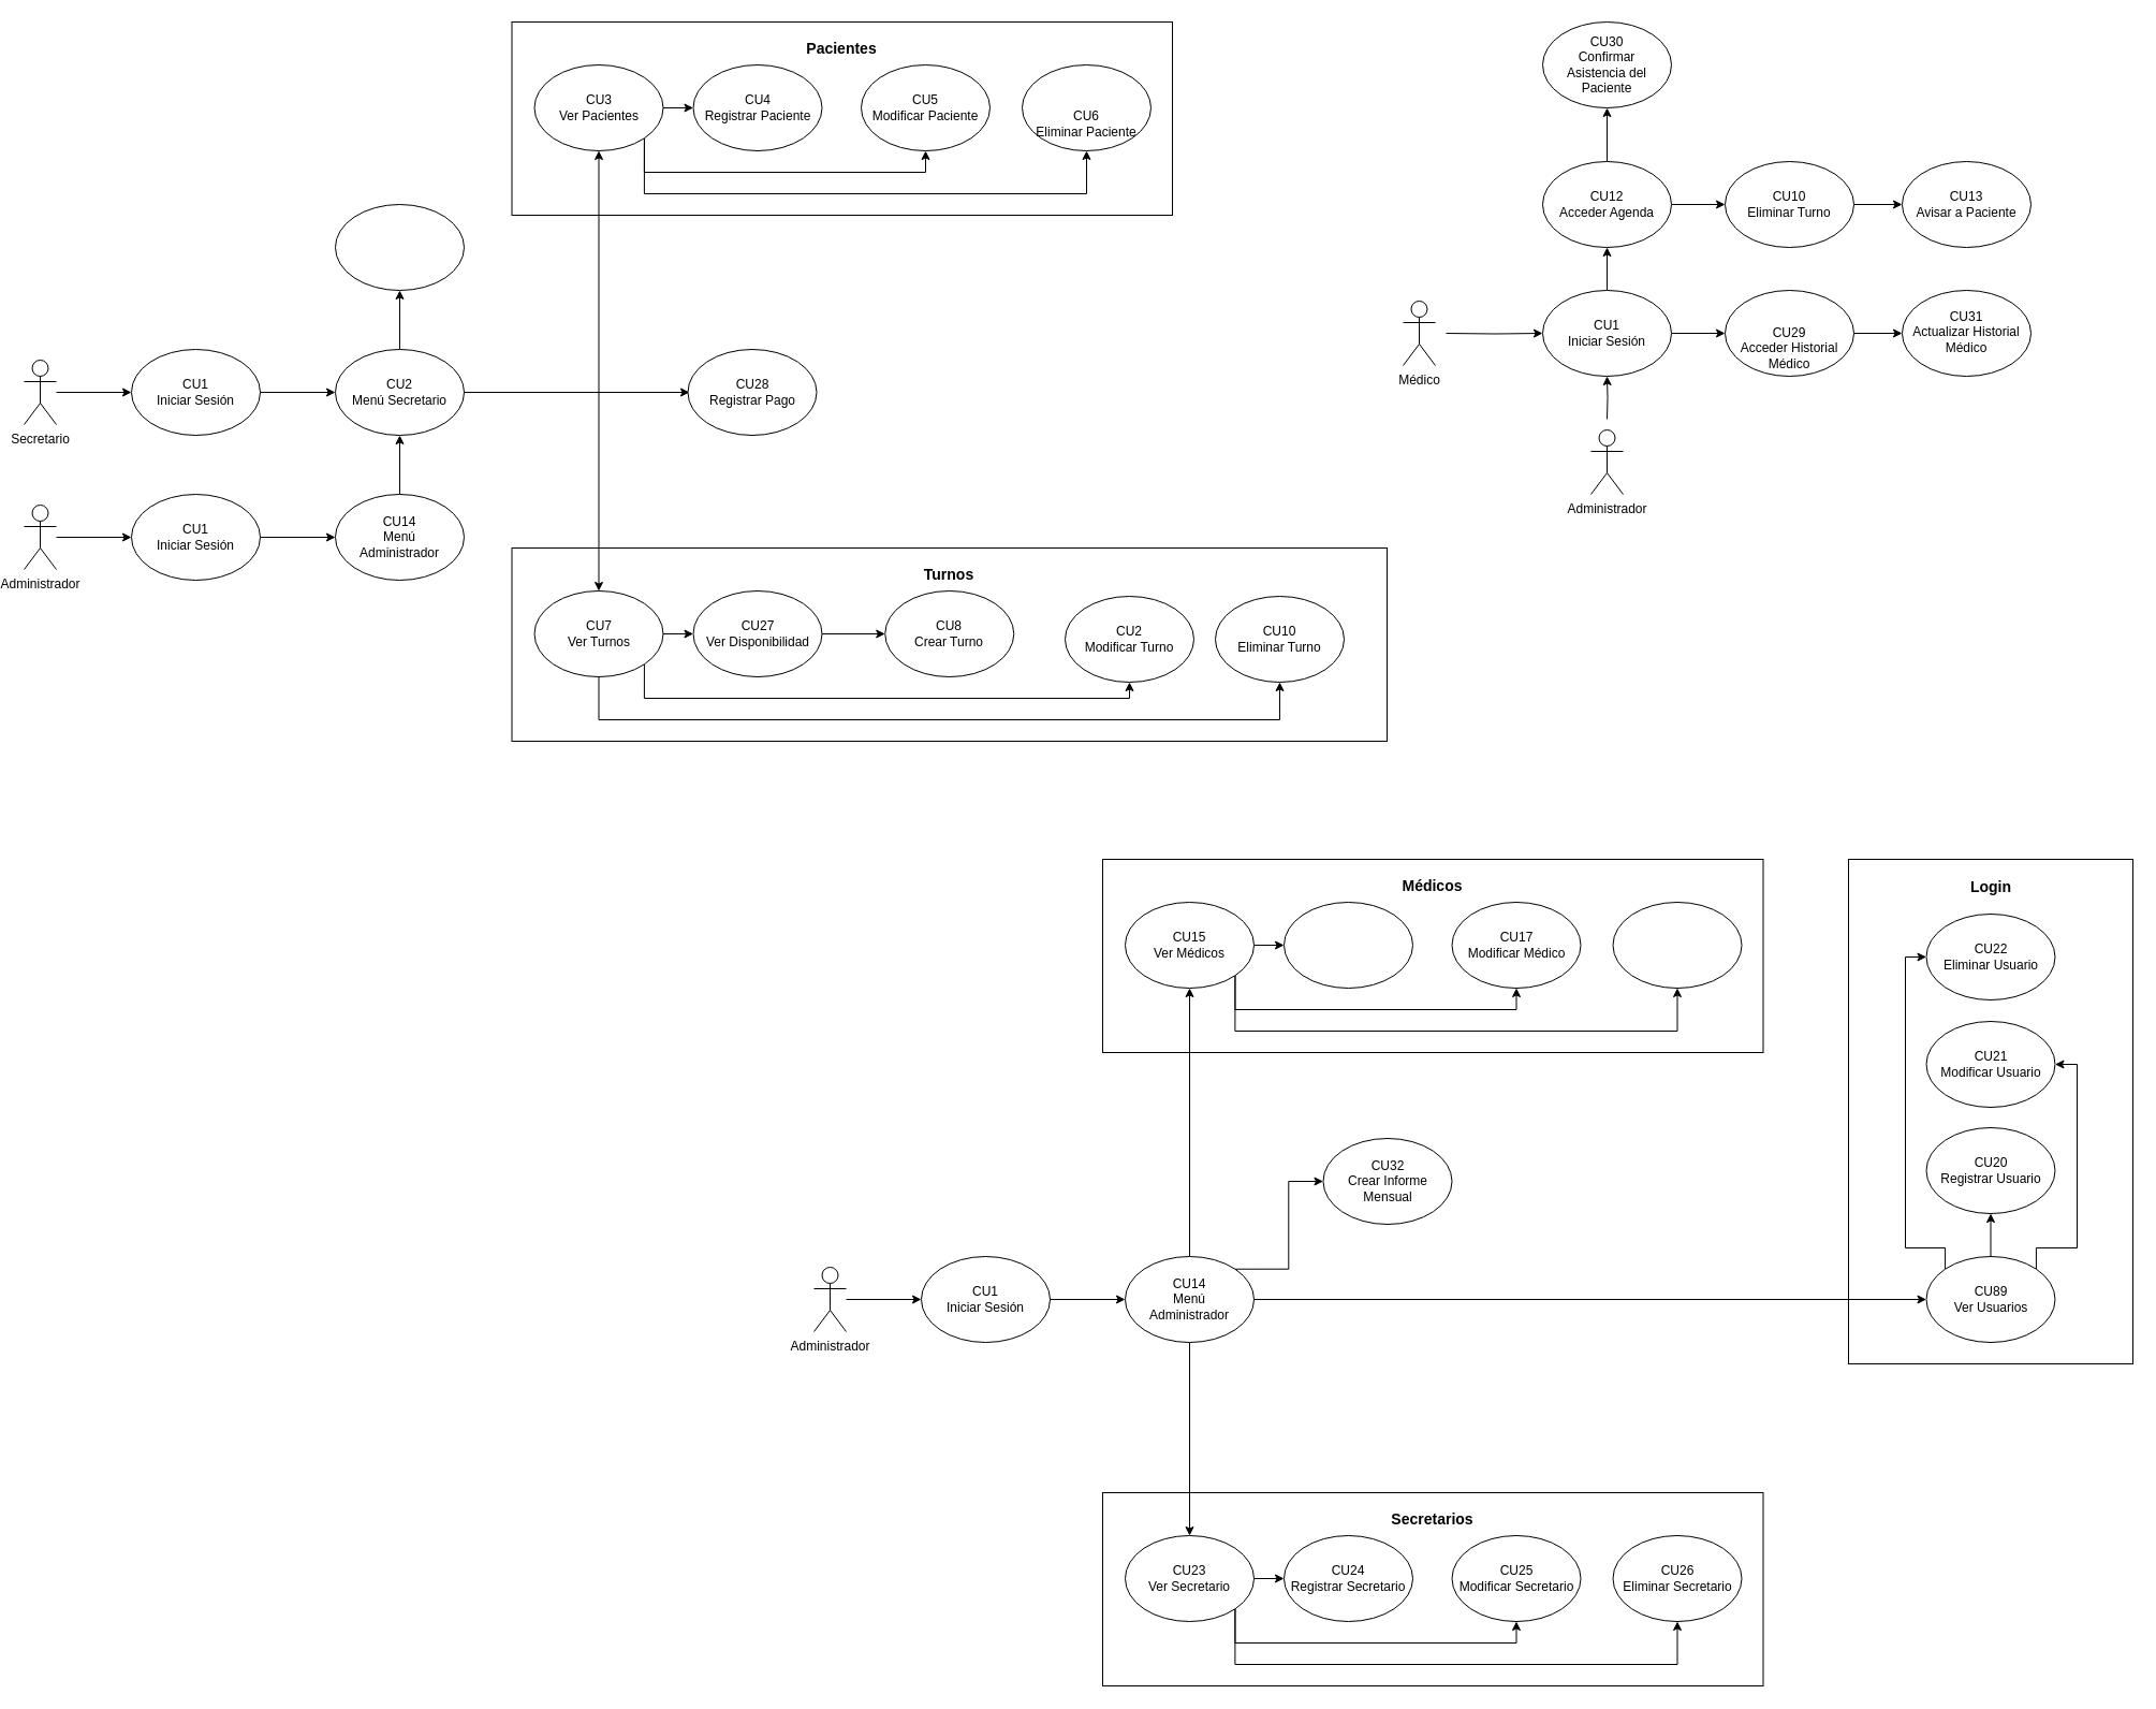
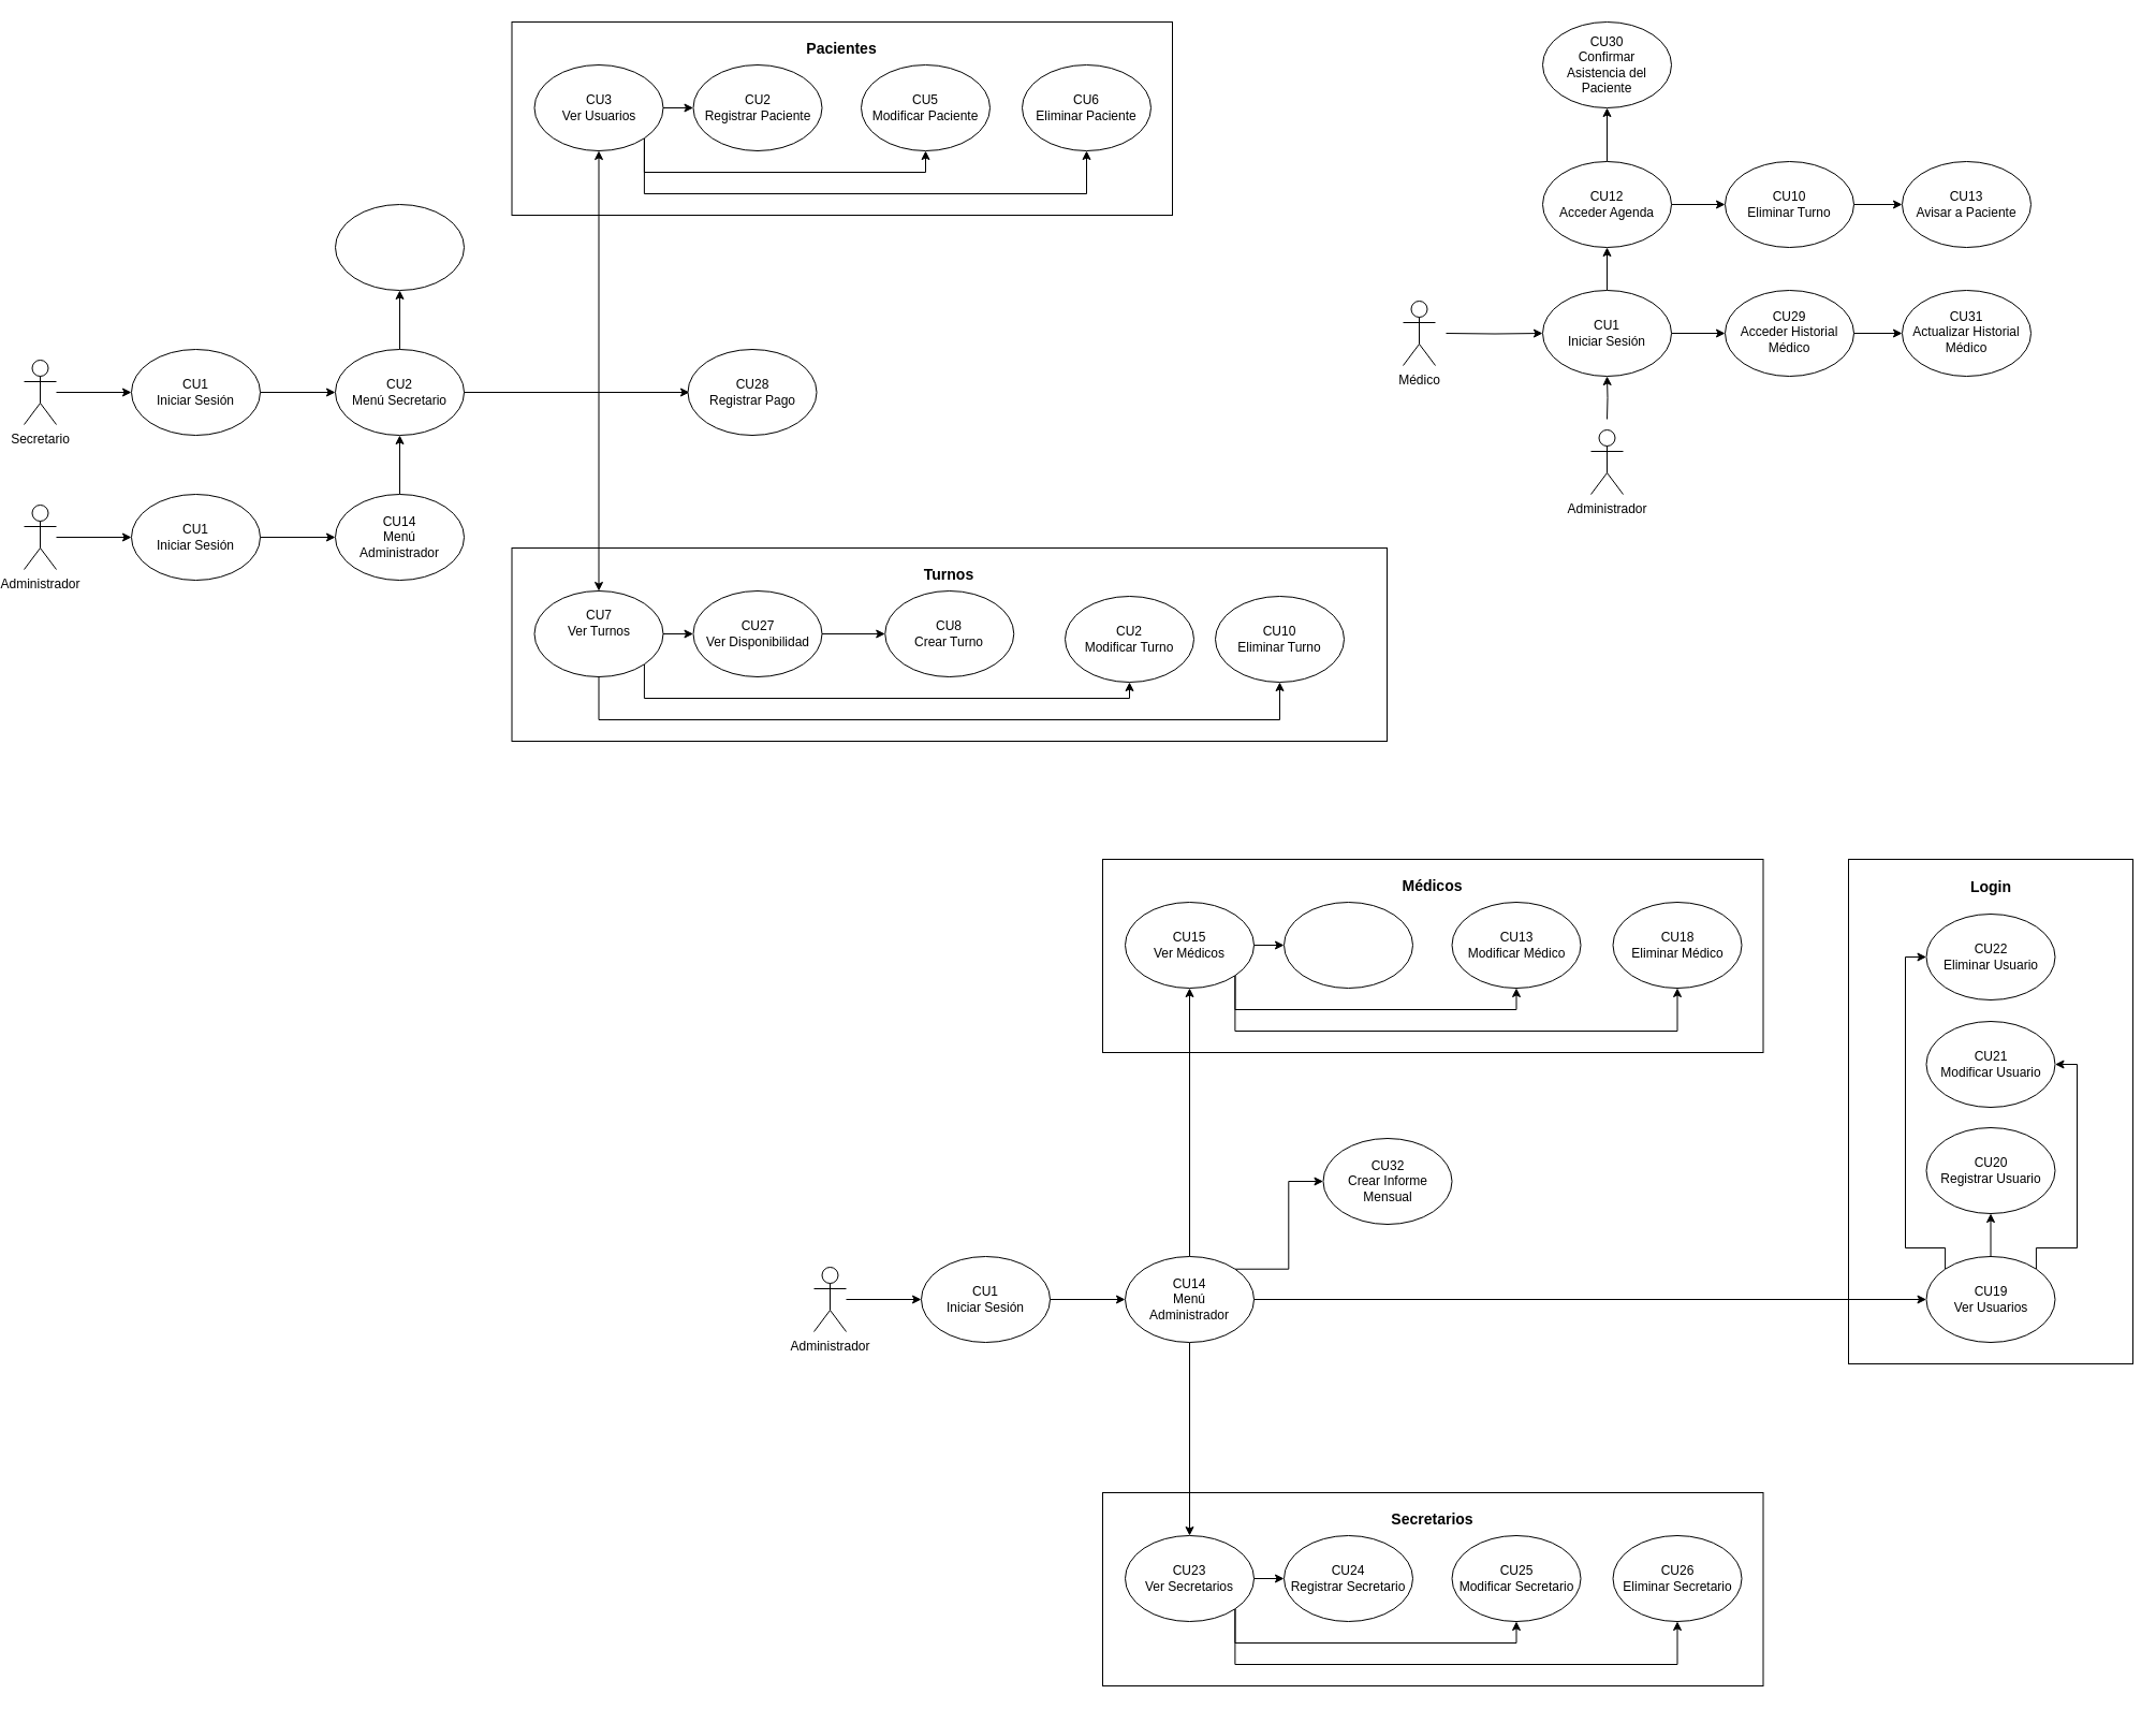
- <mxCell id="21" value="CU3&lt;br&gt;Ver Pacientes" style="text;html=1;align=center;verticalAlign=middle;whiteSpace=wrap;rounded=0;" parent="1" vertex="1"><mxGeometry x="500.5" y="85" width="110" height="30" as="geometry" /></mxCell>
+ <mxCell id="21" value="CU3&lt;br&gt;Ver Usuarios" style="text;html=1;align=center;verticalAlign=middle;whiteSpace=wrap;rounded=0;" parent="1" vertex="1"><mxGeometry x="500.5" y="85" width="110" height="30" as="geometry" /></mxCell>
- <mxCell id="12" value="CU4&lt;br&gt;Registrar Paciente" style="text;html=1;align=center;verticalAlign=middle;whiteSpace=wrap;rounded=0;" parent="1" vertex="1"><mxGeometry x="648.5" y="85" width="110" height="30" as="geometry" /></mxCell>
+ <mxCell id="12" value="CU2&lt;br&gt;Registrar Paciente" style="text;html=1;align=center;verticalAlign=middle;whiteSpace=wrap;rounded=0;" parent="1" vertex="1"><mxGeometry x="648.5" y="85" width="110" height="30" as="geometry" /></mxCell>
- <mxCell id="16" value="CU6&lt;br&gt;Eliminar Paciente" style="text;html=1;align=center;verticalAlign=middle;whiteSpace=wrap;rounded=0;" parent="1" vertex="1"><mxGeometry x="955" y="100" width="110" height="30" as="geometry" /></mxCell>
+ <mxCell id="16" value="CU6&lt;br&gt;Eliminar Paciente" style="text;html=1;align=center;verticalAlign=middle;whiteSpace=wrap;rounded=0;" parent="1" vertex="1"><mxGeometry x="955" y="85" width="110" height="30" as="geometry" /></mxCell>
- <mxCell id="121" value="CU29&lt;br&gt;Acceder Historial Médico" style="text;html=1;align=center;verticalAlign=middle;whiteSpace=wrap;rounded=0;" vertex="1" parent="1"><mxGeometry x="1610" y="309" width="110" height="30" as="geometry" /></mxCell>
+ <mxCell id="121" value="CU29&lt;br&gt;Acceder Historial Médico" style="text;html=1;align=center;verticalAlign=middle;whiteSpace=wrap;rounded=0;" vertex="1" parent="1"><mxGeometry x="1610" y="294" width="110" height="30" as="geometry" /></mxCell>
- <mxCell id="72" value="CU7&lt;div&gt;Ver Turnos&lt;/div&gt;" style="text;html=1;align=center;verticalAlign=middle;whiteSpace=wrap;rounded=0;" parent="1" vertex="1"><mxGeometry x="500.5" y="575" width="110" height="30" as="geometry" /></mxCell>
+ <mxCell id="72" value="CU7&lt;div&gt;Ver Turnos&lt;/div&gt;" style="text;html=1;align=center;verticalAlign=middle;whiteSpace=wrap;rounded=0;" parent="1" vertex="1"><mxGeometry x="500.5" y="565" width="110" height="30" as="geometry" /></mxCell>
- <mxCell id="77" value="CU17&lt;br&gt;Modificar Médico" style="text;html=1;align=center;verticalAlign=middle;whiteSpace=wrap;rounded=0;" parent="1" vertex="1"><mxGeometry x="1355.5" y="865" width="110" height="30" as="geometry" /></mxCell>
+ <mxCell id="77" value="CU13&lt;br&gt;Modificar Médico" style="text;html=1;align=center;verticalAlign=middle;whiteSpace=wrap;rounded=0;" parent="1" vertex="1"><mxGeometry x="1355.5" y="865" width="110" height="30" as="geometry" /></mxCell>
+ <mxCell id="79" value="CU18&lt;br&gt;Eliminar Médico" style="text;html=1;align=center;verticalAlign=middle;whiteSpace=wrap;rounded=0;" parent="1" vertex="1"><mxGeometry x="1505.5" y="865" width="110" height="30" as="geometry" /></mxCell>
- <mxCell id="54" value="CU89&lt;br&gt;Ver Usuarios" style="text;html=1;align=center;verticalAlign=middle;whiteSpace=wrap;rounded=0;" parent="1" vertex="1"><mxGeometry x="1797.5" y="1195" width="110" height="30" as="geometry" /></mxCell>
+ <mxCell id="54" value="CU19&lt;br&gt;Ver Usuarios" style="text;html=1;align=center;verticalAlign=middle;whiteSpace=wrap;rounded=0;" parent="1" vertex="1"><mxGeometry x="1797.5" y="1195" width="110" height="30" as="geometry" /></mxCell>
- <mxCell id="113" value="CU23&lt;div&gt;Ver Secretario&lt;/div&gt;" style="text;html=1;align=center;verticalAlign=middle;whiteSpace=wrap;rounded=0;" parent="1" vertex="1"><mxGeometry x="1051" y="1455" width="110" height="30" as="geometry" /></mxCell>
+ <mxCell id="113" value="CU23&lt;div&gt;Ver Secretarios&lt;/div&gt;" style="text;html=1;align=center;verticalAlign=middle;whiteSpace=wrap;rounded=0;" parent="1" vertex="1"><mxGeometry x="1051" y="1455" width="110" height="30" as="geometry" /></mxCell>
